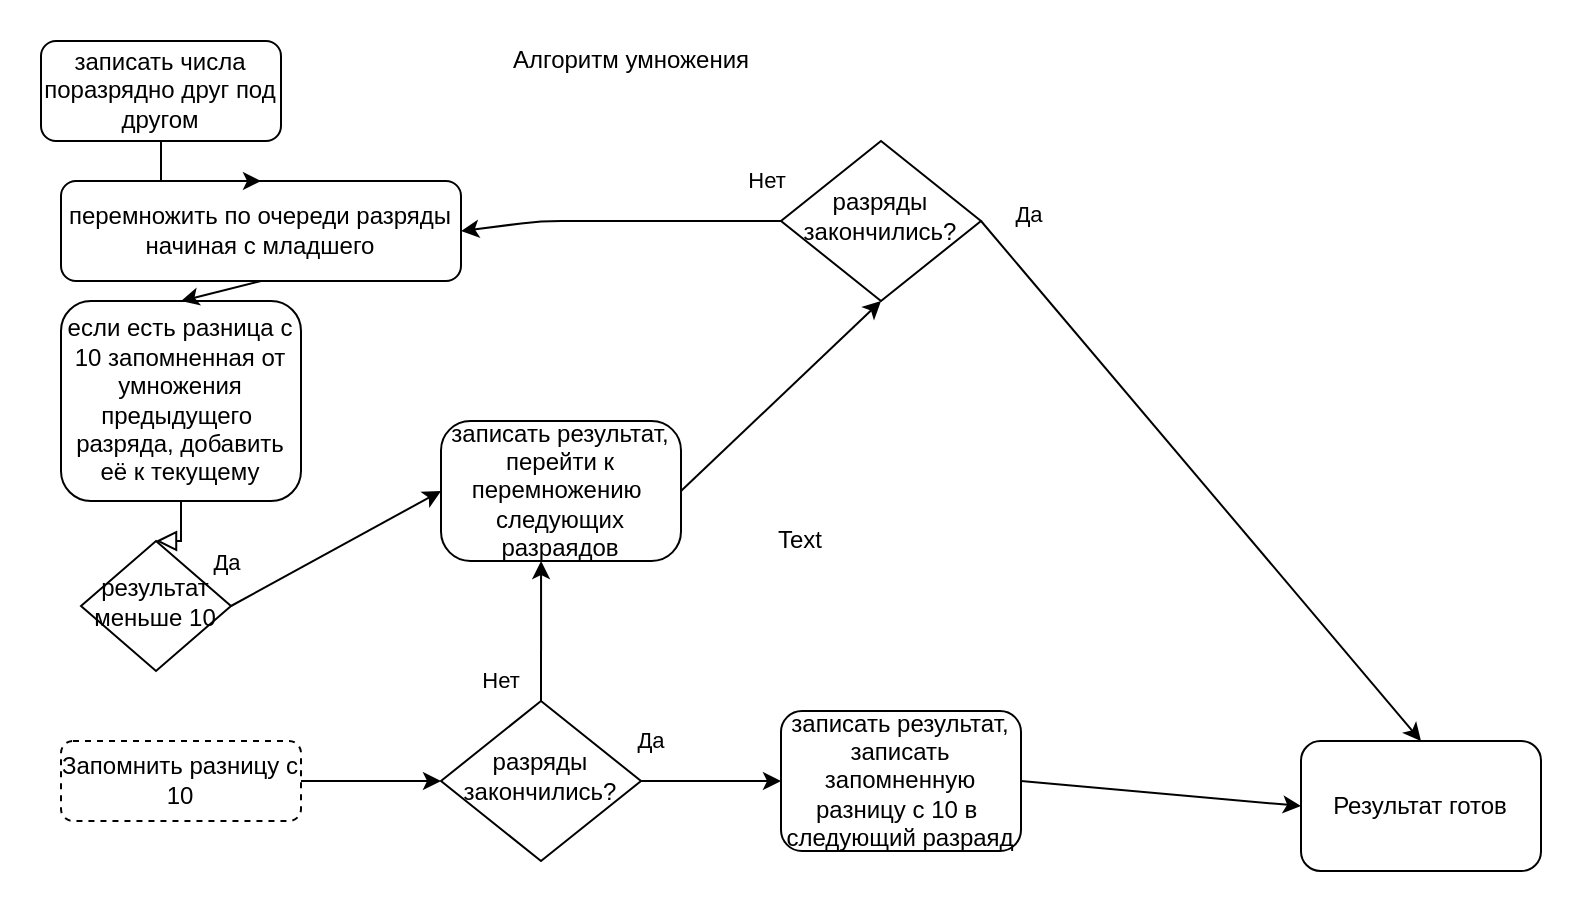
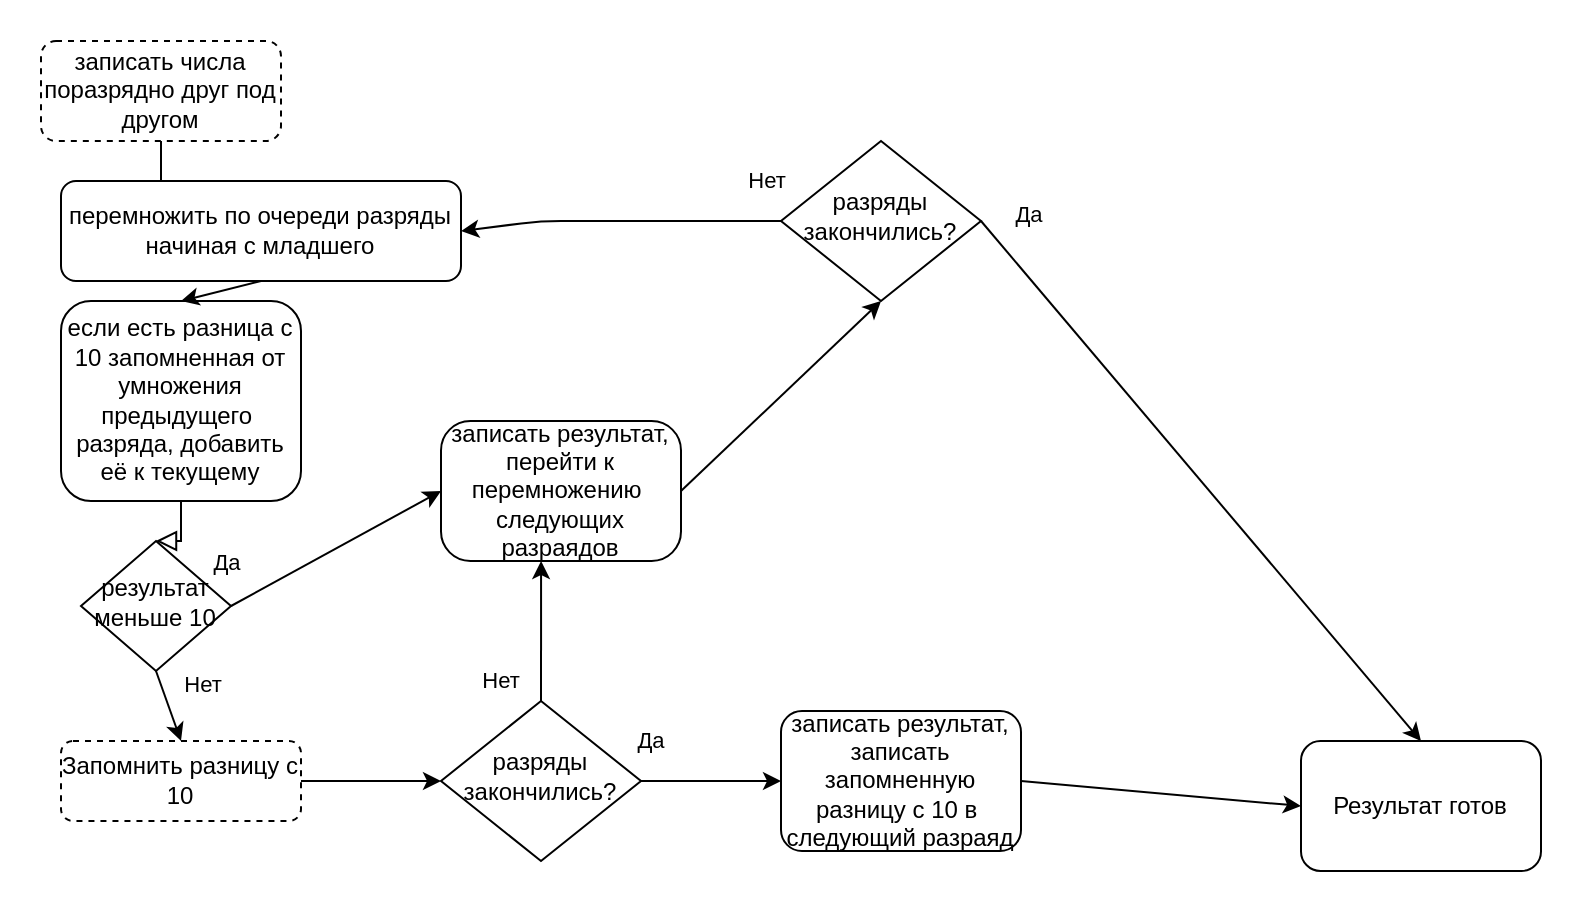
- <mxCell id="25" value="Алгоритм умножения" style="text;html=1;align=center;verticalAlign=middle;resizable=0;points=[];autosize=1;strokeColor=none;" vertex="1" parent="1"><mxGeometry x="250" y="20" width="130" height="20" as="geometry" /></mxCell>
- <mxCell id="8" value="записать числа поразрядно друг под другом&lt;br&gt;" style="rounded=1;whiteSpace=wrap;html=1;fontSize=12;glass=0;strokeWidth=1;shadow=0;" vertex="1" parent="1"><mxGeometry x="20" y="20" width="120" height="50" as="geometry" /></mxCell>
+ <mxCell id="8" value="записать числа поразрядно друг под другом&lt;br&gt;" style="rounded=1;whiteSpace=wrap;html=1;fontSize=12;glass=0;strokeWidth=1;shadow=0;dashed=1;" vertex="1" parent="1"><mxGeometry x="20" y="20" width="120" height="50" as="geometry" /></mxCell>
- <mxCell id="7" style="edgeStyle=orthogonalEdgeStyle;rounded=0;orthogonalLoop=1;jettySize=auto;html=1;exitX=0.5;exitY=1;exitDx=0;exitDy=0;entryX=0.5;entryY=0;entryDx=0;entryDy=0;" edge="1" parent="1" source="8" target="3"><mxGeometry relative="1" as="geometry" /></mxCell>
+ <mxCell id="7" style="edgeStyle=orthogonalEdgeStyle;rounded=0;orthogonalLoop=1;jettySize=auto;html=1;exitX=0.5;exitY=1;exitDx=0;exitDy=0;entryX=0.5;entryY=0;entryDx=0;entryDy=0;endArrow=none;" edge="1" parent="1" source="8" target="3"><mxGeometry relative="1" as="geometry" /></mxCell>
- <mxCell id="24" value="Text" style="text;html=1;strokeColor=none;fillColor=none;align=center;verticalAlign=middle;whiteSpace=wrap;rounded=0;" vertex="1" parent="1"><mxGeometry x="380" y="260" width="40" height="20" as="geometry" /></mxCell>
+ <mxCell id="17" value="Нет" style="endArrow=classic;html=1;entryX=0.5;entryY=0;entryDx=0;entryDy=0;exitX=0.5;exitY=1;exitDx=0;exitDy=0;" edge="1" parent="1" source="4" target="6"><mxGeometry x="-0.2" y="20" width="50" height="50" relative="1" as="geometry"><mxPoint x="380" y="290" as="sourcePoint" /><mxPoint x="430" y="240" as="targetPoint" /><Array as="points" /><mxPoint as="offset" /></mxGeometry></mxCell>
